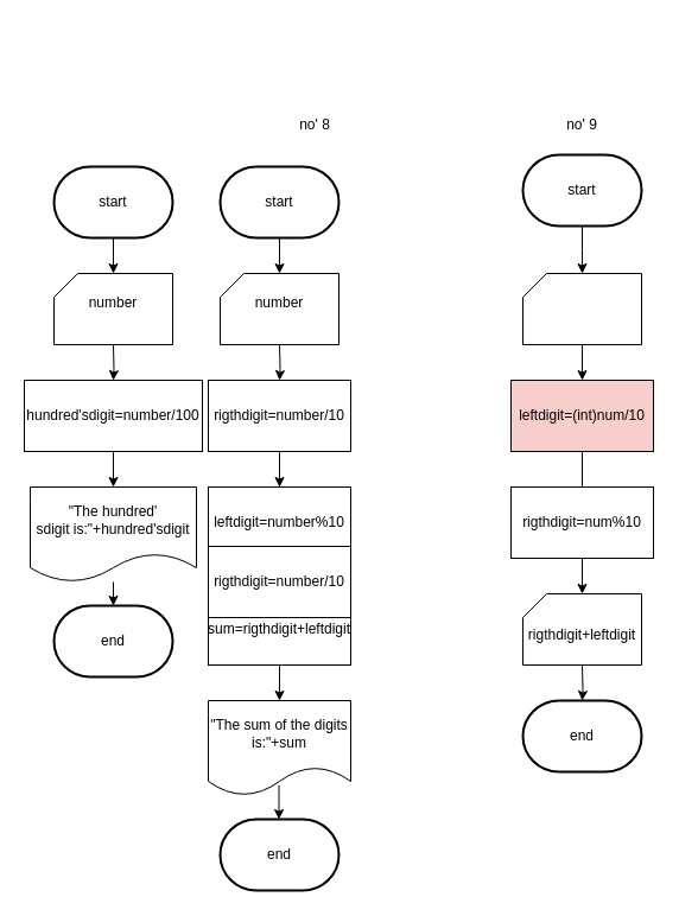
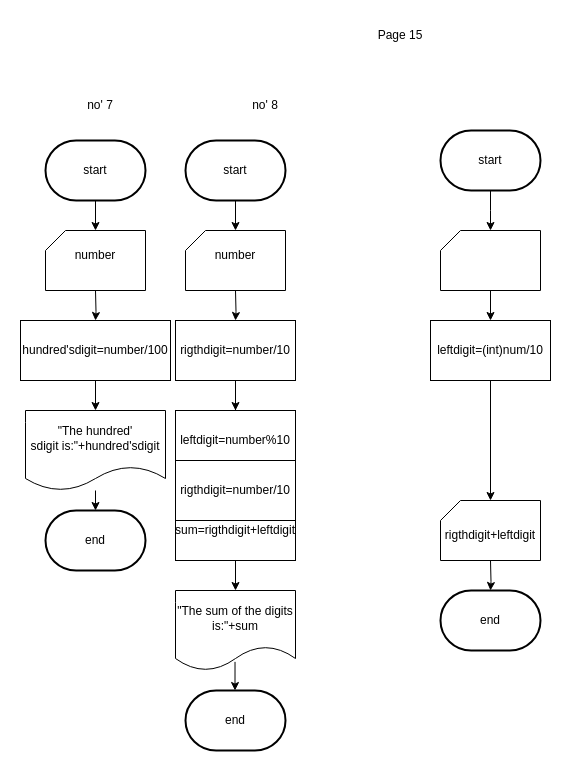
+ <mxCell id="2" value="Page 15" style="text;html=1;align=center;verticalAlign=middle;whiteSpace=wrap;rounded=0;" parent="1" vertex="1"><mxGeometry x="370" y="20" width="60" height="30" as="geometry" /></mxCell>
+ <mxCell id="3" value="no' 7" style="text;html=1;align=center;verticalAlign=middle;whiteSpace=wrap;rounded=0;" parent="1" vertex="1"><mxGeometry x="70" y="90" width="60" height="30" as="geometry" /></mxCell>
- <mxCell id="37" value="no' 9" style="text;html=1;align=center;verticalAlign=middle;whiteSpace=wrap;rounded=0;" parent="30" vertex="1"><mxGeometry x="30" width="60" height="30" as="geometry" /></mxCell>
- <mxCell id="39" value="leftdigit=(int)num/10" style="rounded=0;whiteSpace=wrap;html=1;fillColor=#f8cecc;" parent="30" vertex="1"><mxGeometry y="230" width="120" height="60" as="geometry" /></mxCell>
+ <mxCell id="39" value="leftdigit=(int)num/10" style="rounded=0;whiteSpace=wrap;html=1;" parent="30" vertex="1"><mxGeometry y="230" width="120" height="60" as="geometry" /></mxCell>
- <mxCell id="40" value="rigthdigit=num%10" style="rounded=0;whiteSpace=wrap;html=1;" parent="30" vertex="1"><mxGeometry y="320" width="120" height="60" as="geometry" /></mxCell>
